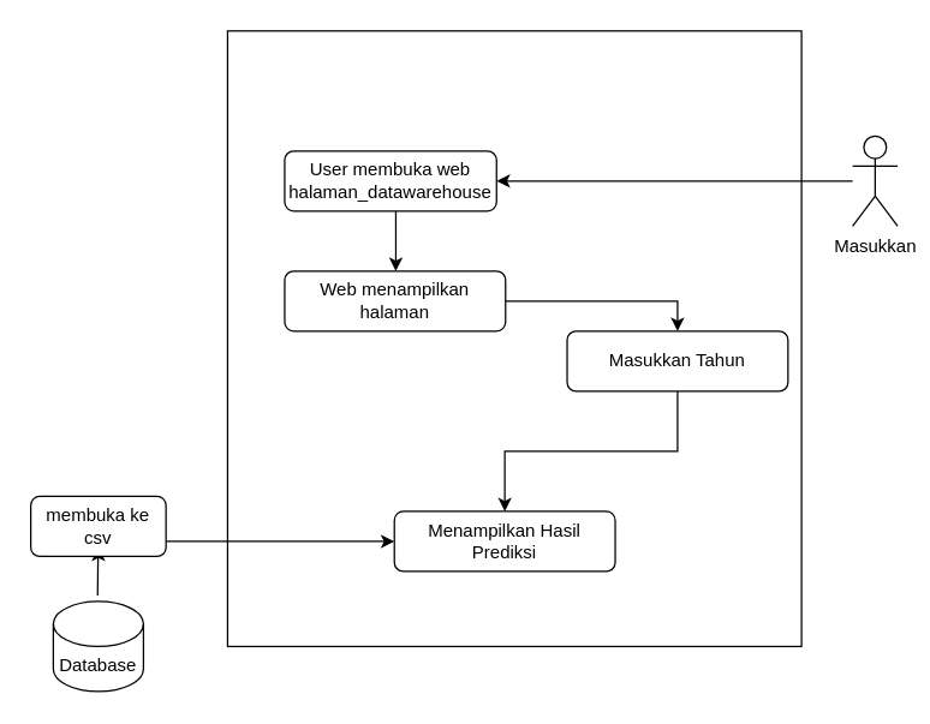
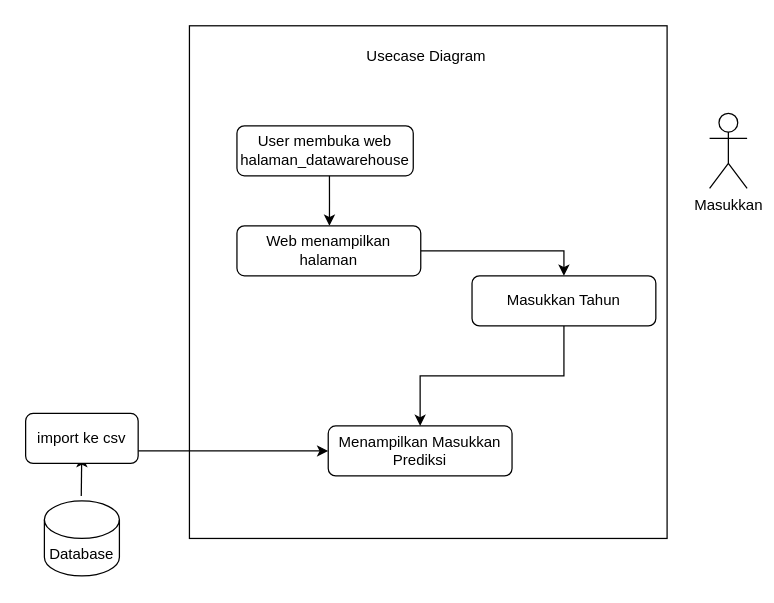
+ <mxCell id="9" value="Usecase Diagram" style="text;strokeColor=none;fillColor=none;align=left;verticalAlign=middle;spacingLeft=4;spacingRight=4;overflow=hidden;points=[[0,0.5],[1,0.5]];portConstraint=eastwest;rotatable=0;whiteSpace=wrap;html=1;" vertex="1" parent="1"><mxGeometry x="287" y="30" width="122" height="30" as="geometry" /></mxCell>
- <mxCell id="3" style="edgeStyle=orthogonalEdgeStyle;rounded=0;orthogonalLoop=1;jettySize=auto;html=1;entryX=1;entryY=0.5;entryDx=0;entryDy=0;" edge="1" parent="1" source="4" target="6"><mxGeometry relative="1" as="geometry" /></mxCell>
- <mxCell id="17" value="membuka ke csv" style="rounded=1;whiteSpace=wrap;html=1;" vertex="1" parent="1"><mxGeometry x="20" y="330" width="90" height="40" as="geometry" /></mxCell>
+ <mxCell id="17" value="import ke csv" style="rounded=1;whiteSpace=wrap;html=1;" vertex="1" parent="1"><mxGeometry x="20" y="330" width="90" height="40" as="geometry" /></mxCell>
- <mxCell id="15" value="Menampilkan Hasil Prediksi" style="rounded=1;whiteSpace=wrap;html=1;" vertex="1" parent="1"><mxGeometry x="262" y="340" width="147" height="40" as="geometry" /></mxCell>
+ <mxCell id="15" value="Menampilkan Masukkan Prediksi" style="rounded=1;whiteSpace=wrap;html=1;" vertex="1" parent="1"><mxGeometry x="262" y="340" width="147" height="40" as="geometry" /></mxCell>
